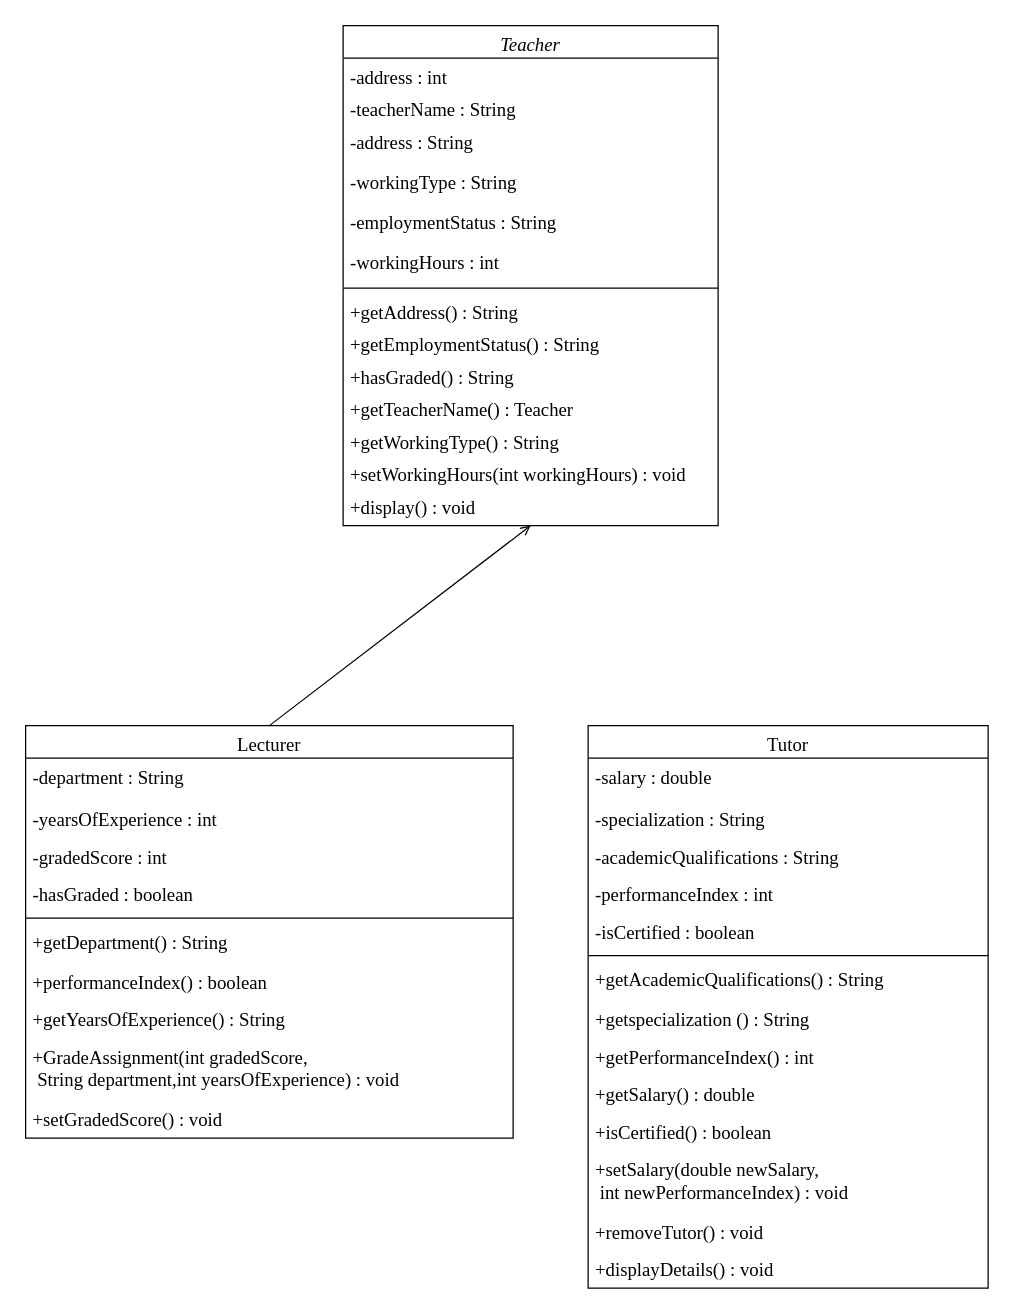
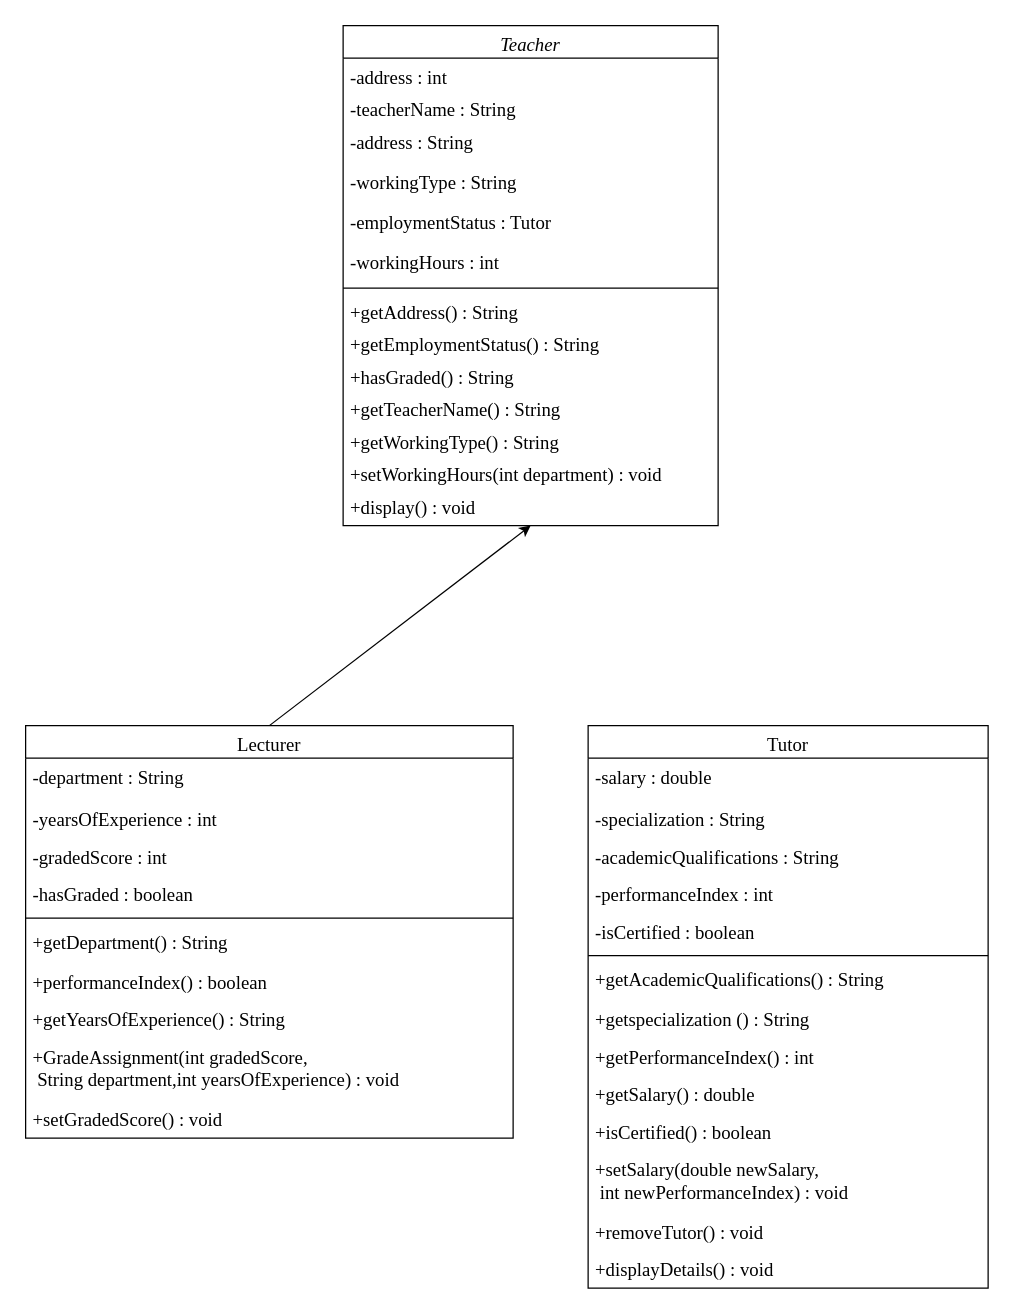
- <mxCell id="7" value="-employmentStatus : String&#10;" style="text;align=left;verticalAlign=top;spacingLeft=4;spacingRight=4;overflow=hidden;rotatable=0;points=[[0,0.5],[1,0.5]];portConstraint=eastwest;rounded=0;shadow=0;html=0;fontFamily=Verdana;fontSize=15;" vertex="1" parent="2"><mxGeometry y="142" width="300" height="32" as="geometry" /></mxCell>
+ <mxCell id="7" value="-employmentStatus : Tutor&#10;" style="text;align=left;verticalAlign=top;spacingLeft=4;spacingRight=4;overflow=hidden;rotatable=0;points=[[0,0.5],[1,0.5]];portConstraint=eastwest;rounded=0;shadow=0;html=0;fontFamily=Verdana;fontSize=15;" vertex="1" parent="2"><mxGeometry y="142" width="300" height="32" as="geometry" /></mxCell>
- <mxCell id="13" value="+getTeacherName() : Teacher" style="text;align=left;verticalAlign=top;spacingLeft=4;spacingRight=4;overflow=hidden;rotatable=0;points=[[0,0.5],[1,0.5]];portConstraint=eastwest;fontFamily=Verdana;fontSize=15;" vertex="1" parent="2"><mxGeometry y="292" width="300" height="26" as="geometry" /></mxCell>
+ <mxCell id="13" value="+getTeacherName() : String" style="text;align=left;verticalAlign=top;spacingLeft=4;spacingRight=4;overflow=hidden;rotatable=0;points=[[0,0.5],[1,0.5]];portConstraint=eastwest;fontFamily=Verdana;fontSize=15;" vertex="1" parent="2"><mxGeometry y="292" width="300" height="26" as="geometry" /></mxCell>
- <mxCell id="15" value="+setWorkingHours(int workingHours) : void" style="text;align=left;verticalAlign=top;spacingLeft=4;spacingRight=4;overflow=hidden;rotatable=0;points=[[0,0.5],[1,0.5]];portConstraint=eastwest;fontFamily=Verdana;fontSize=15;" vertex="1" parent="2"><mxGeometry y="344" width="300" height="26" as="geometry" /></mxCell>
+ <mxCell id="15" value="+setWorkingHours(int department) : void" style="text;align=left;verticalAlign=top;spacingLeft=4;spacingRight=4;overflow=hidden;rotatable=0;points=[[0,0.5],[1,0.5]];portConstraint=eastwest;fontFamily=Verdana;fontSize=15;" vertex="1" parent="2"><mxGeometry y="344" width="300" height="26" as="geometry" /></mxCell>
- <mxCell id="43" value="" style="endArrow=open;html=1;rounded=0;entryX=0.5;entryY=1;entryDx=0;entryDy=0;exitX=0.5;exitY=0;exitDx=0;exitDy=0;" edge="1" parent="1" source="17" target="2"><mxGeometry width="50" height="50" relative="1" as="geometry"><mxPoint x="460" y="700" as="sourcePoint" /><mxPoint x="510" y="650" as="targetPoint" /></mxGeometry></mxCell>
+ <mxCell id="43" value="" style="endArrow=classic;html=1;rounded=0;entryX=0.5;entryY=1;entryDx=0;entryDy=0;exitX=0.5;exitY=0;exitDx=0;exitDy=0;" edge="1" parent="1" source="17" target="2"><mxGeometry width="50" height="50" relative="1" as="geometry"><mxPoint x="460" y="700" as="sourcePoint" /><mxPoint x="510" y="650" as="targetPoint" /></mxGeometry></mxCell>
